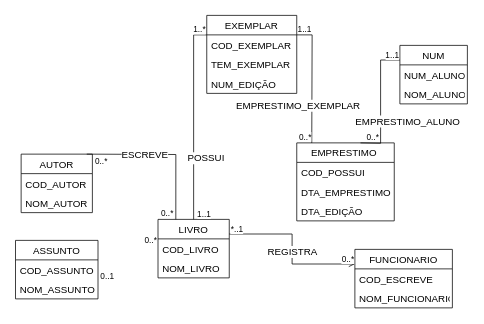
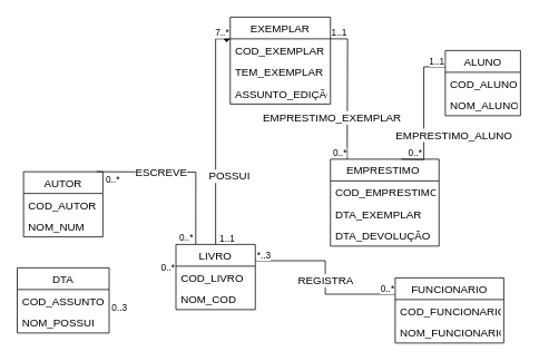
- <mxCell id="41" value="1..*" style="edgeLabel;resizable=0;html=1;align=right;verticalAlign=bottom;fontSize=11;" connectable="0" vertex="1" parent="1"><mxGeometry x="274" y="47" as="geometry" /></mxCell>
+ <mxCell id="41" value="7..*" style="edgeLabel;resizable=0;html=1;align=right;verticalAlign=bottom;fontSize=11;" connectable="0" vertex="1" parent="1"><mxGeometry x="274" y="47" as="geometry" /></mxCell>
- <mxCell id="27" value="" style="endArrow=none;html=1;edgeStyle=orthogonalEdgeStyle;rounded=0;exitX=0.5;exitY=0;exitDx=0;exitDy=0;entryX=0;entryY=0.25;entryDx=0;entryDy=0;fontSize=13;" edge="1" parent="1" source="15" target="2"><mxGeometry relative="1" as="geometry"><mxPoint x="295" y="500" as="sourcePoint" /><mxPoint x="295" y="120" as="targetPoint" /><Array as="points"><mxPoint x="258" y="46" /></Array></mxGeometry></mxCell>
+ <mxCell id="27" value="" style="endArrow=diamond;html=1;edgeStyle=orthogonalEdgeStyle;rounded=0;exitX=0.5;exitY=0;exitDx=0;exitDy=0;entryX=0;entryY=0.25;entryDx=0;entryDy=0;fontSize=13;" edge="1" parent="1" source="15" target="2"><mxGeometry relative="1" as="geometry"><mxPoint x="295" y="500" as="sourcePoint" /><mxPoint x="295" y="120" as="targetPoint" /><Array as="points"><mxPoint x="258" y="46" /></Array></mxGeometry></mxCell>
- <mxCell id="22" value="NUM" style="swimlane;fontStyle=0;childLayout=stackLayout;horizontal=1;startSize=26;fillColor=none;horizontalStack=0;resizeParent=1;resizeParentMax=0;resizeLast=0;collapsible=1;marginBottom=0;fontSize=13;" vertex="1" parent="1"><mxGeometry x="532.5" y="60" width="90" height="78" as="geometry" /></mxCell>
+ <mxCell id="22" value="ALUNO" style="swimlane;fontStyle=0;childLayout=stackLayout;horizontal=1;startSize=26;fillColor=none;horizontalStack=0;resizeParent=1;resizeParentMax=0;resizeLast=0;collapsible=1;marginBottom=0;fontSize=13;" vertex="1" parent="1"><mxGeometry x="532.5" y="60" width="90" height="78" as="geometry" /></mxCell>
- <mxCell id="23" value="NUM_ALUNO" style="text;strokeColor=none;fillColor=none;align=left;verticalAlign=top;spacingLeft=4;spacingRight=4;overflow=hidden;rotatable=0;points=[[0,0.5],[1,0.5]];portConstraint=eastwest;fontSize=13;" vertex="1" parent="22"><mxGeometry y="26" width="90" height="26" as="geometry" /></mxCell>
+ <mxCell id="23" value="COD_ALUNO" style="text;strokeColor=none;fillColor=none;align=left;verticalAlign=top;spacingLeft=4;spacingRight=4;overflow=hidden;rotatable=0;points=[[0,0.5],[1,0.5]];portConstraint=eastwest;fontSize=13;" vertex="1" parent="22"><mxGeometry y="26" width="90" height="26" as="geometry" /></mxCell>
- <mxCell id="5" value="NUM_EDIÇÃO" style="text;strokeColor=none;fillColor=none;align=left;verticalAlign=top;spacingLeft=4;spacingRight=4;overflow=hidden;rotatable=0;points=[[0,0.5],[1,0.5]];portConstraint=eastwest;fontSize=13;" vertex="1" parent="2"><mxGeometry y="78" width="120" height="26" as="geometry" /></mxCell>
+ <mxCell id="5" value="ASSUNTO_EDIÇÃO" style="text;strokeColor=none;fillColor=none;align=left;verticalAlign=top;spacingLeft=4;spacingRight=4;overflow=hidden;rotatable=0;points=[[0,0.5],[1,0.5]];portConstraint=eastwest;fontSize=13;" vertex="1" parent="2"><mxGeometry y="78" width="120" height="26" as="geometry" /></mxCell>
- <mxCell id="19" value="COD_POSSUI" style="text;strokeColor=none;fillColor=none;align=left;verticalAlign=top;spacingLeft=4;spacingRight=4;overflow=hidden;rotatable=0;points=[[0,0.5],[1,0.5]];portConstraint=eastwest;fontSize=13;" vertex="1" parent="18"><mxGeometry y="26" width="130" height="26" as="geometry" /></mxCell>
+ <mxCell id="19" value="COD_EMPRESTIMO" style="text;strokeColor=none;fillColor=none;align=left;verticalAlign=top;spacingLeft=4;spacingRight=4;overflow=hidden;rotatable=0;points=[[0,0.5],[1,0.5]];portConstraint=eastwest;fontSize=13;" vertex="1" parent="18"><mxGeometry y="26" width="130" height="26" as="geometry" /></mxCell>
- <mxCell id="20" value="DTA_EMPRESTIMO" style="text;strokeColor=none;fillColor=none;align=left;verticalAlign=top;spacingLeft=4;spacingRight=4;overflow=hidden;rotatable=0;points=[[0,0.5],[1,0.5]];portConstraint=eastwest;fontSize=13;" vertex="1" parent="18"><mxGeometry y="52" width="130" height="26" as="geometry" /></mxCell>
+ <mxCell id="20" value="DTA_EXEMPLAR" style="text;strokeColor=none;fillColor=none;align=left;verticalAlign=top;spacingLeft=4;spacingRight=4;overflow=hidden;rotatable=0;points=[[0,0.5],[1,0.5]];portConstraint=eastwest;fontSize=13;" vertex="1" parent="18"><mxGeometry y="52" width="130" height="26" as="geometry" /></mxCell>
- <mxCell id="11" value="NOM_AUTOR" style="text;strokeColor=none;fillColor=none;align=left;verticalAlign=top;spacingLeft=4;spacingRight=4;overflow=hidden;rotatable=0;points=[[0,0.5],[1,0.5]];portConstraint=eastwest;fontSize=13;" vertex="1" parent="9"><mxGeometry y="52" width="95" height="26" as="geometry" /></mxCell>
+ <mxCell id="11" value="NOM_NUM" style="text;strokeColor=none;fillColor=none;align=left;verticalAlign=top;spacingLeft=4;spacingRight=4;overflow=hidden;rotatable=0;points=[[0,0.5],[1,0.5]];portConstraint=eastwest;fontSize=13;" vertex="1" parent="9"><mxGeometry y="52" width="95" height="26" as="geometry" /></mxCell>
- <mxCell id="21" value="DTA_EDIÇÃO" style="text;strokeColor=none;fillColor=none;align=left;verticalAlign=top;spacingLeft=4;spacingRight=4;overflow=hidden;rotatable=0;points=[[0,0.5],[1,0.5]];portConstraint=eastwest;fontSize=13;" vertex="1" parent="18"><mxGeometry y="78" width="130" height="26" as="geometry" /></mxCell>
+ <mxCell id="21" value="DTA_DEVOLUÇÃO" style="text;strokeColor=none;fillColor=none;align=left;verticalAlign=top;spacingLeft=4;spacingRight=4;overflow=hidden;rotatable=0;points=[[0,0.5],[1,0.5]];portConstraint=eastwest;fontSize=13;" vertex="1" parent="18"><mxGeometry y="78" width="130" height="26" as="geometry" /></mxCell>
- <mxCell id="37" value="*..1" style="edgeLabel;resizable=0;html=1;align=right;verticalAlign=bottom;fontSize=11;" connectable="0" vertex="1" parent="1"><mxGeometry x="316" y="305" as="geometry"><mxPoint x="8" y="8" as="offset" /></mxGeometry></mxCell>
+ <mxCell id="37" value="*..3" style="edgeLabel;resizable=0;html=1;align=right;verticalAlign=bottom;fontSize=11;" connectable="0" vertex="1" parent="1"><mxGeometry x="316" y="305" as="geometry"><mxPoint x="8" y="8" as="offset" /></mxGeometry></mxCell>
- <mxCell id="12" value="ASSUNTO" style="swimlane;fontStyle=0;childLayout=stackLayout;horizontal=1;startSize=26;fillColor=none;horizontalStack=0;resizeParent=1;resizeParentMax=0;resizeLast=0;collapsible=1;marginBottom=0;fontSize=13;" vertex="1" parent="1"><mxGeometry x="20" y="320" width="110" height="78" as="geometry" /></mxCell>
+ <mxCell id="12" value="DTA" style="swimlane;fontStyle=0;childLayout=stackLayout;horizontal=1;startSize=26;fillColor=none;horizontalStack=0;resizeParent=1;resizeParentMax=0;resizeLast=0;collapsible=1;marginBottom=0;fontSize=13;" vertex="1" parent="1"><mxGeometry x="20" y="320" width="110" height="78" as="geometry" /></mxCell>
- <mxCell id="33" value="" style="endArrow=open;html=1;edgeStyle=orthogonalEdgeStyle;rounded=0;fontSize=13;exitX=1;exitY=0.25;exitDx=0;exitDy=0;entryX=0;entryY=0.25;entryDx=0;entryDy=0;" edge="1" parent="1" source="15" target="6"><mxGeometry relative="1" as="geometry"><mxPoint x="325" y="530" as="sourcePoint" /><mxPoint x="485" y="530" as="targetPoint" /></mxGeometry></mxCell>
+ <mxCell id="33" value="" style="endArrow=none;html=1;edgeStyle=orthogonalEdgeStyle;rounded=0;fontSize=13;exitX=1;exitY=0.25;exitDx=0;exitDy=0;entryX=0;entryY=0.25;entryDx=0;entryDy=0;" edge="1" parent="1" source="15" target="6"><mxGeometry relative="1" as="geometry"><mxPoint x="325" y="530" as="sourcePoint" /><mxPoint x="485" y="530" as="targetPoint" /></mxGeometry></mxCell>
- <mxCell id="17" value="NOM_LIVRO" style="text;strokeColor=none;fillColor=none;align=left;verticalAlign=top;spacingLeft=4;spacingRight=4;overflow=hidden;rotatable=0;points=[[0,0.5],[1,0.5]];portConstraint=eastwest;fontSize=13;" vertex="1" parent="15"><mxGeometry y="52" width="95" height="26" as="geometry" /></mxCell>
+ <mxCell id="17" value="NOM_COD" style="text;strokeColor=none;fillColor=none;align=left;verticalAlign=top;spacingLeft=4;spacingRight=4;overflow=hidden;rotatable=0;points=[[0,0.5],[1,0.5]];portConstraint=eastwest;fontSize=13;" vertex="1" parent="15"><mxGeometry y="52" width="95" height="26" as="geometry" /></mxCell>
- <mxCell id="35" value="0..1" style="edgeLabel;resizable=0;html=1;align=right;verticalAlign=bottom;fontSize=11;" connectable="0" vertex="1" parent="1"><mxGeometry x="152" y="376" as="geometry" /></mxCell>
+ <mxCell id="35" value="0..3" style="edgeLabel;resizable=0;html=1;align=right;verticalAlign=bottom;fontSize=11;" connectable="0" vertex="1" parent="1"><mxGeometry x="152" y="376" as="geometry" /></mxCell>
- <mxCell id="7" value="COD_ESCREVE" style="text;strokeColor=none;fillColor=none;align=left;verticalAlign=top;spacingLeft=4;spacingRight=4;overflow=hidden;rotatable=0;points=[[0,0.5],[1,0.5]];portConstraint=eastwest;fontSize=13;" vertex="1" parent="6"><mxGeometry y="26" width="130" height="26" as="geometry" /></mxCell>
+ <mxCell id="7" value="COD_FUNCIONARIO" style="text;strokeColor=none;fillColor=none;align=left;verticalAlign=top;spacingLeft=4;spacingRight=4;overflow=hidden;rotatable=0;points=[[0,0.5],[1,0.5]];portConstraint=eastwest;fontSize=13;" vertex="1" parent="6"><mxGeometry y="26" width="130" height="26" as="geometry" /></mxCell>
- <mxCell id="14" value="NOM_ASSUNTO" style="text;strokeColor=none;fillColor=none;align=left;verticalAlign=top;spacingLeft=4;spacingRight=4;overflow=hidden;rotatable=0;points=[[0,0.5],[1,0.5]];portConstraint=eastwest;fontSize=13;" vertex="1" parent="12"><mxGeometry y="52" width="110" height="26" as="geometry" /></mxCell>
+ <mxCell id="14" value="NOM_POSSUI" style="text;strokeColor=none;fillColor=none;align=left;verticalAlign=top;spacingLeft=4;spacingRight=4;overflow=hidden;rotatable=0;points=[[0,0.5],[1,0.5]];portConstraint=eastwest;fontSize=13;" vertex="1" parent="12"><mxGeometry y="52" width="110" height="26" as="geometry" /></mxCell>
